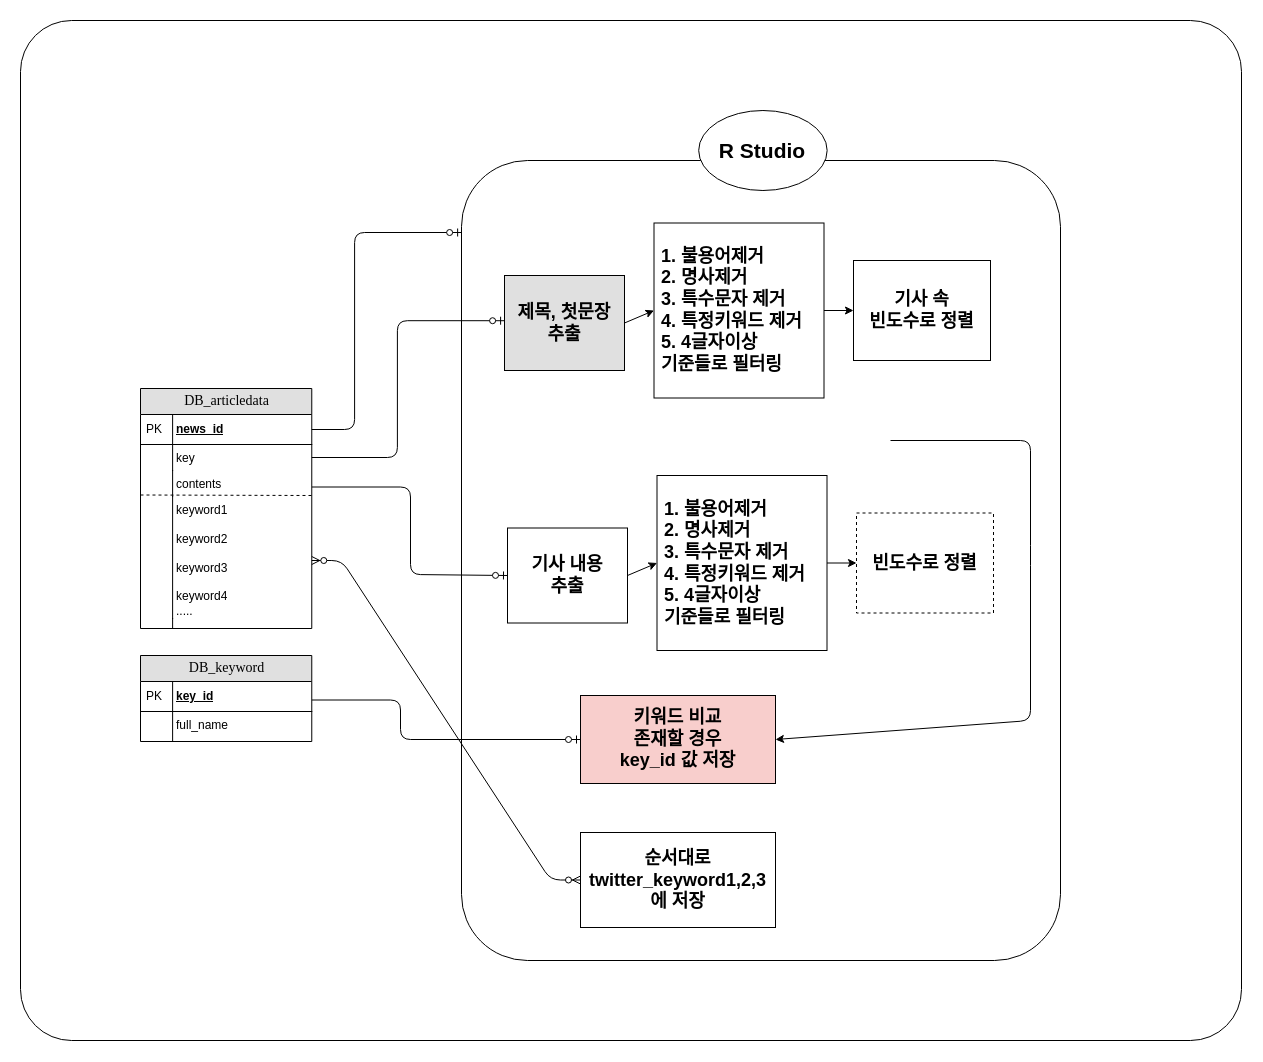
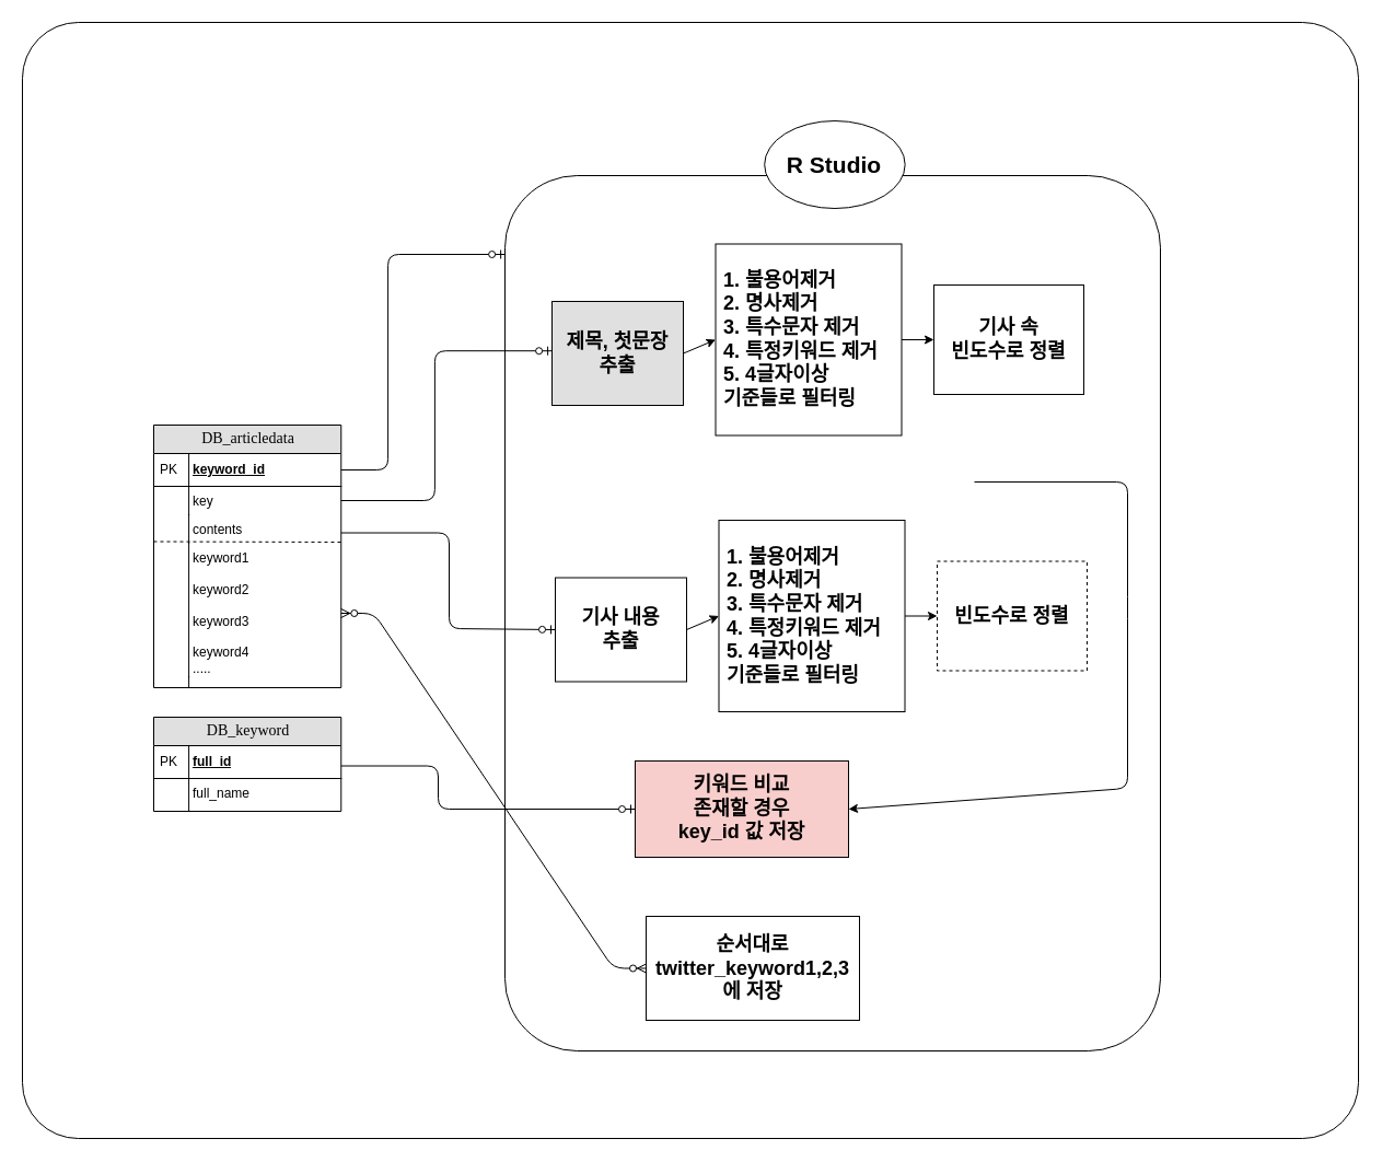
- <mxCell id="8" value="news_id" style="shape=partialRectangle;top=0;left=0;right=0;bottom=1;html=1;align=left;verticalAlign=middle;fillColor=none;spacingLeft=34;spacingRight=4;whiteSpace=wrap;overflow=hidden;rotatable=0;points=[[0,0.5],[1,0.5]];portConstraint=eastwest;dropTarget=0;fontStyle=5;" vertex="1" parent="7"><mxGeometry y="26" width="171.268" height="30" as="geometry" /></mxCell>
+ <mxCell id="8" value="keyword_id" style="shape=partialRectangle;top=0;left=0;right=0;bottom=1;html=1;align=left;verticalAlign=middle;fillColor=none;spacingLeft=34;spacingRight=4;whiteSpace=wrap;overflow=hidden;rotatable=0;points=[[0,0.5],[1,0.5]];portConstraint=eastwest;dropTarget=0;fontStyle=5;" vertex="1" parent="7"><mxGeometry y="26" width="171.268" height="30" as="geometry" /></mxCell>
- <mxCell id="20" value="key_id" style="shape=partialRectangle;top=0;left=0;right=0;bottom=1;html=1;align=left;verticalAlign=middle;fillColor=none;spacingLeft=34;spacingRight=4;whiteSpace=wrap;overflow=hidden;rotatable=0;points=[[0,0.5],[1,0.5]];portConstraint=eastwest;dropTarget=0;fontStyle=5;" vertex="1" parent="19"><mxGeometry y="26" width="171.268" height="30" as="geometry" /></mxCell>
+ <mxCell id="20" value="full_id" style="shape=partialRectangle;top=0;left=0;right=0;bottom=1;html=1;align=left;verticalAlign=middle;fillColor=none;spacingLeft=34;spacingRight=4;whiteSpace=wrap;overflow=hidden;rotatable=0;points=[[0,0.5],[1,0.5]];portConstraint=eastwest;dropTarget=0;fontStyle=5;" vertex="1" parent="19"><mxGeometry y="26" width="171.268" height="30" as="geometry" /></mxCell>
- <mxCell id="42" value="순서대로 twitter_keyword1,2,3에 저장" style="rounded=0;whiteSpace=wrap;html=1;fontSize=18;fontStyle=1" vertex="1" parent="5"><mxGeometry x="440" y="722" width="195" height="95" as="geometry" /></mxCell>
+ <mxCell id="42" value="순서대로 twitter_keyword1,2,3에 저장" style="rounded=0;whiteSpace=wrap;html=1;fontSize=18;fontStyle=1" vertex="1" parent="5"><mxGeometry x="450" y="727" width="195" height="95" as="geometry" /></mxCell>
